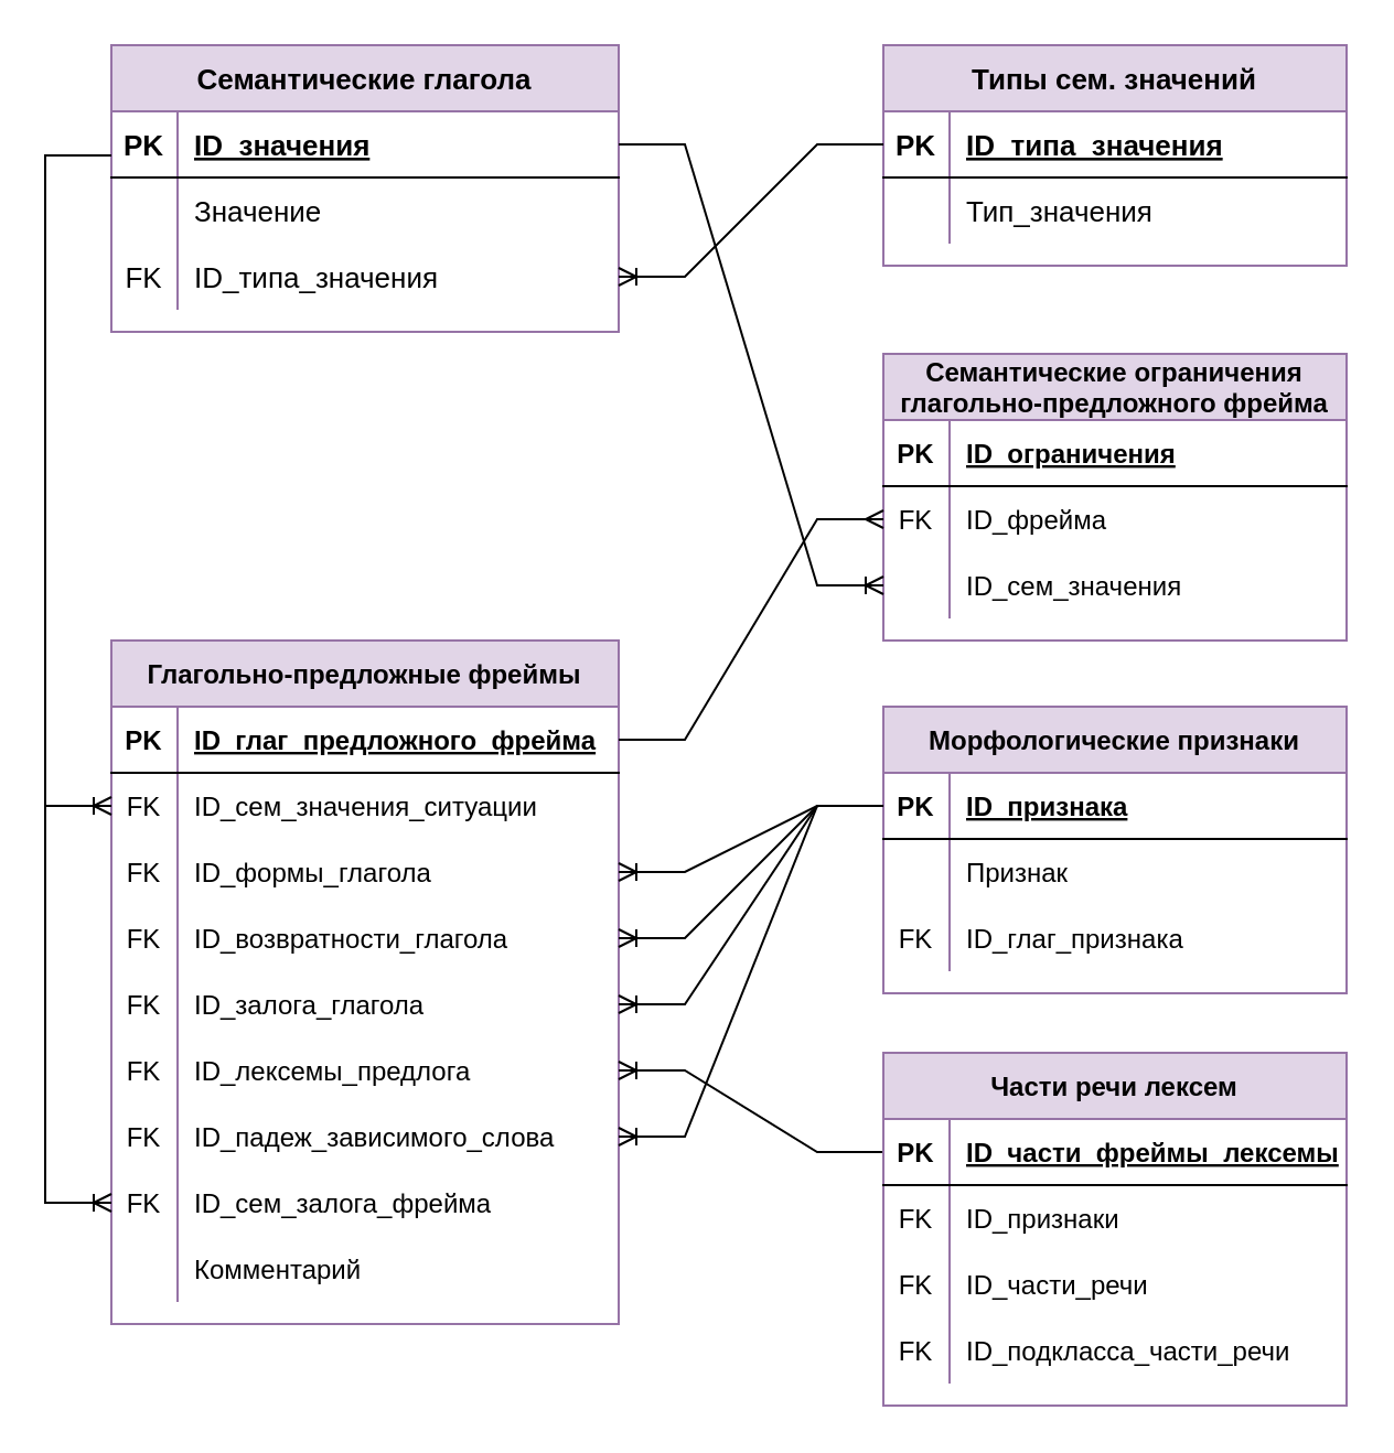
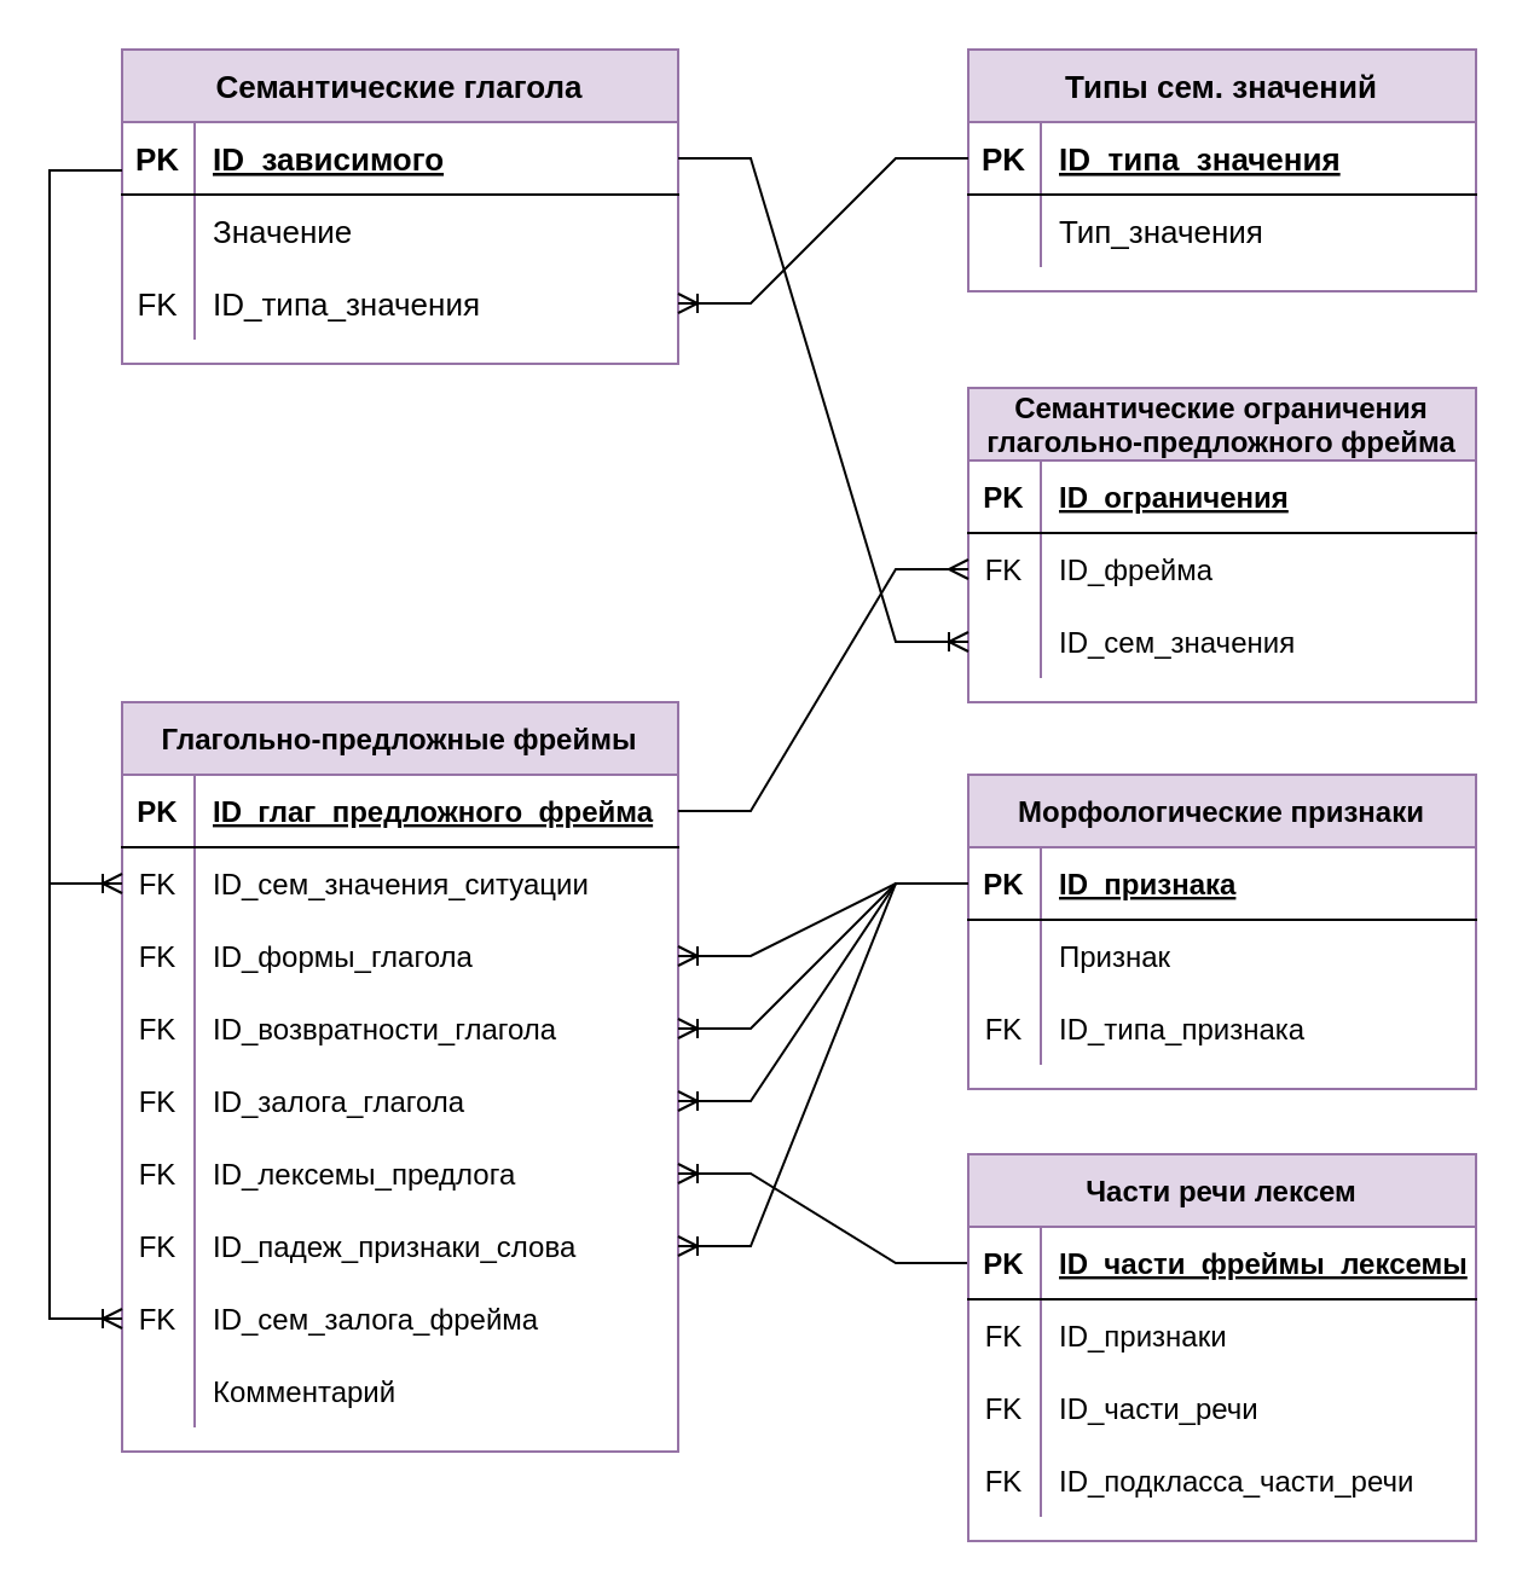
- <mxCell id="59" value="ID_значения" style="shape=partialRectangle;connectable=0;fillColor=none;top=0;left=0;bottom=0;right=0;align=left;spacingLeft=6;fontStyle=5;overflow=hidden;fontSize=13;" parent="57" vertex="1"><mxGeometry x="30" width="200" height="30" as="geometry"><mxRectangle width="200" height="30" as="alternateBounds" /></mxGeometry></mxCell>
+ <mxCell id="59" value="ID_зависимого" style="shape=partialRectangle;connectable=0;fillColor=none;top=0;left=0;bottom=0;right=0;align=left;spacingLeft=6;fontStyle=5;overflow=hidden;fontSize=13;" parent="57" vertex="1"><mxGeometry x="30" width="200" height="30" as="geometry"><mxRectangle width="200" height="30" as="alternateBounds" /></mxGeometry></mxCell>
- <mxCell id="49" value="ID_глаг_признака" style="shape=partialRectangle;connectable=0;fillColor=none;top=0;left=0;bottom=0;right=0;align=left;spacingLeft=6;overflow=hidden;" parent="47" vertex="1"><mxGeometry x="30" width="180" height="30" as="geometry"><mxRectangle width="180" height="30" as="alternateBounds" /></mxGeometry></mxCell>
+ <mxCell id="49" value="ID_типа_признака" style="shape=partialRectangle;connectable=0;fillColor=none;top=0;left=0;bottom=0;right=0;align=left;spacingLeft=6;overflow=hidden;" parent="47" vertex="1"><mxGeometry x="30" width="180" height="30" as="geometry"><mxRectangle width="180" height="30" as="alternateBounds" /></mxGeometry></mxCell>
- <mxCell id="23" value="ID_падеж_зависимого_слова" style="shape=partialRectangle;connectable=0;fillColor=none;top=0;left=0;bottom=0;right=0;align=left;spacingLeft=6;overflow=hidden;" parent="21" vertex="1"><mxGeometry x="30" width="200" height="30" as="geometry"><mxRectangle width="200" height="30" as="alternateBounds" /></mxGeometry></mxCell>
+ <mxCell id="23" value="ID_падеж_признаки_слова" style="shape=partialRectangle;connectable=0;fillColor=none;top=0;left=0;bottom=0;right=0;align=left;spacingLeft=6;overflow=hidden;" parent="21" vertex="1"><mxGeometry x="30" width="200" height="30" as="geometry"><mxRectangle width="200" height="30" as="alternateBounds" /></mxGeometry></mxCell>
